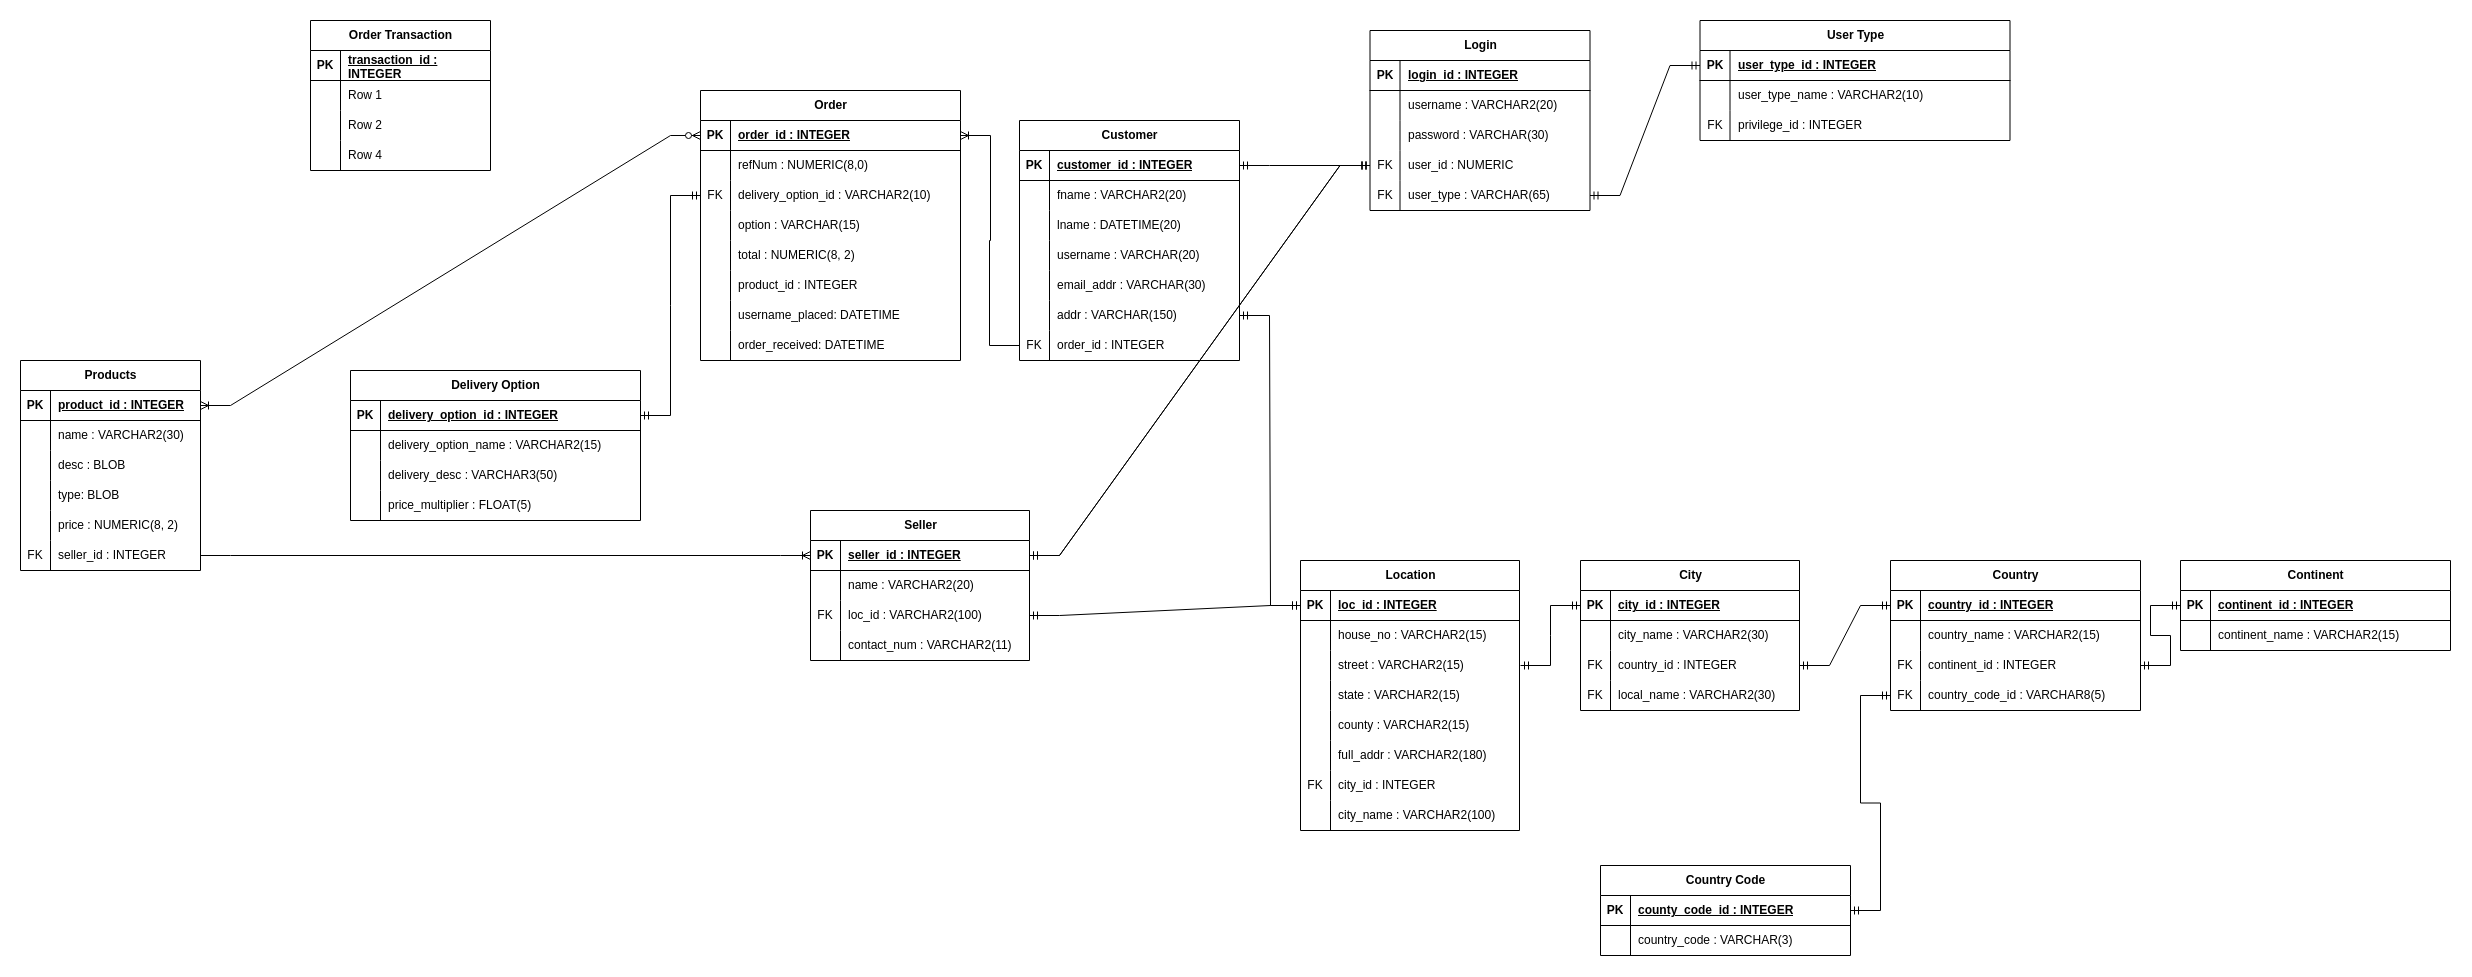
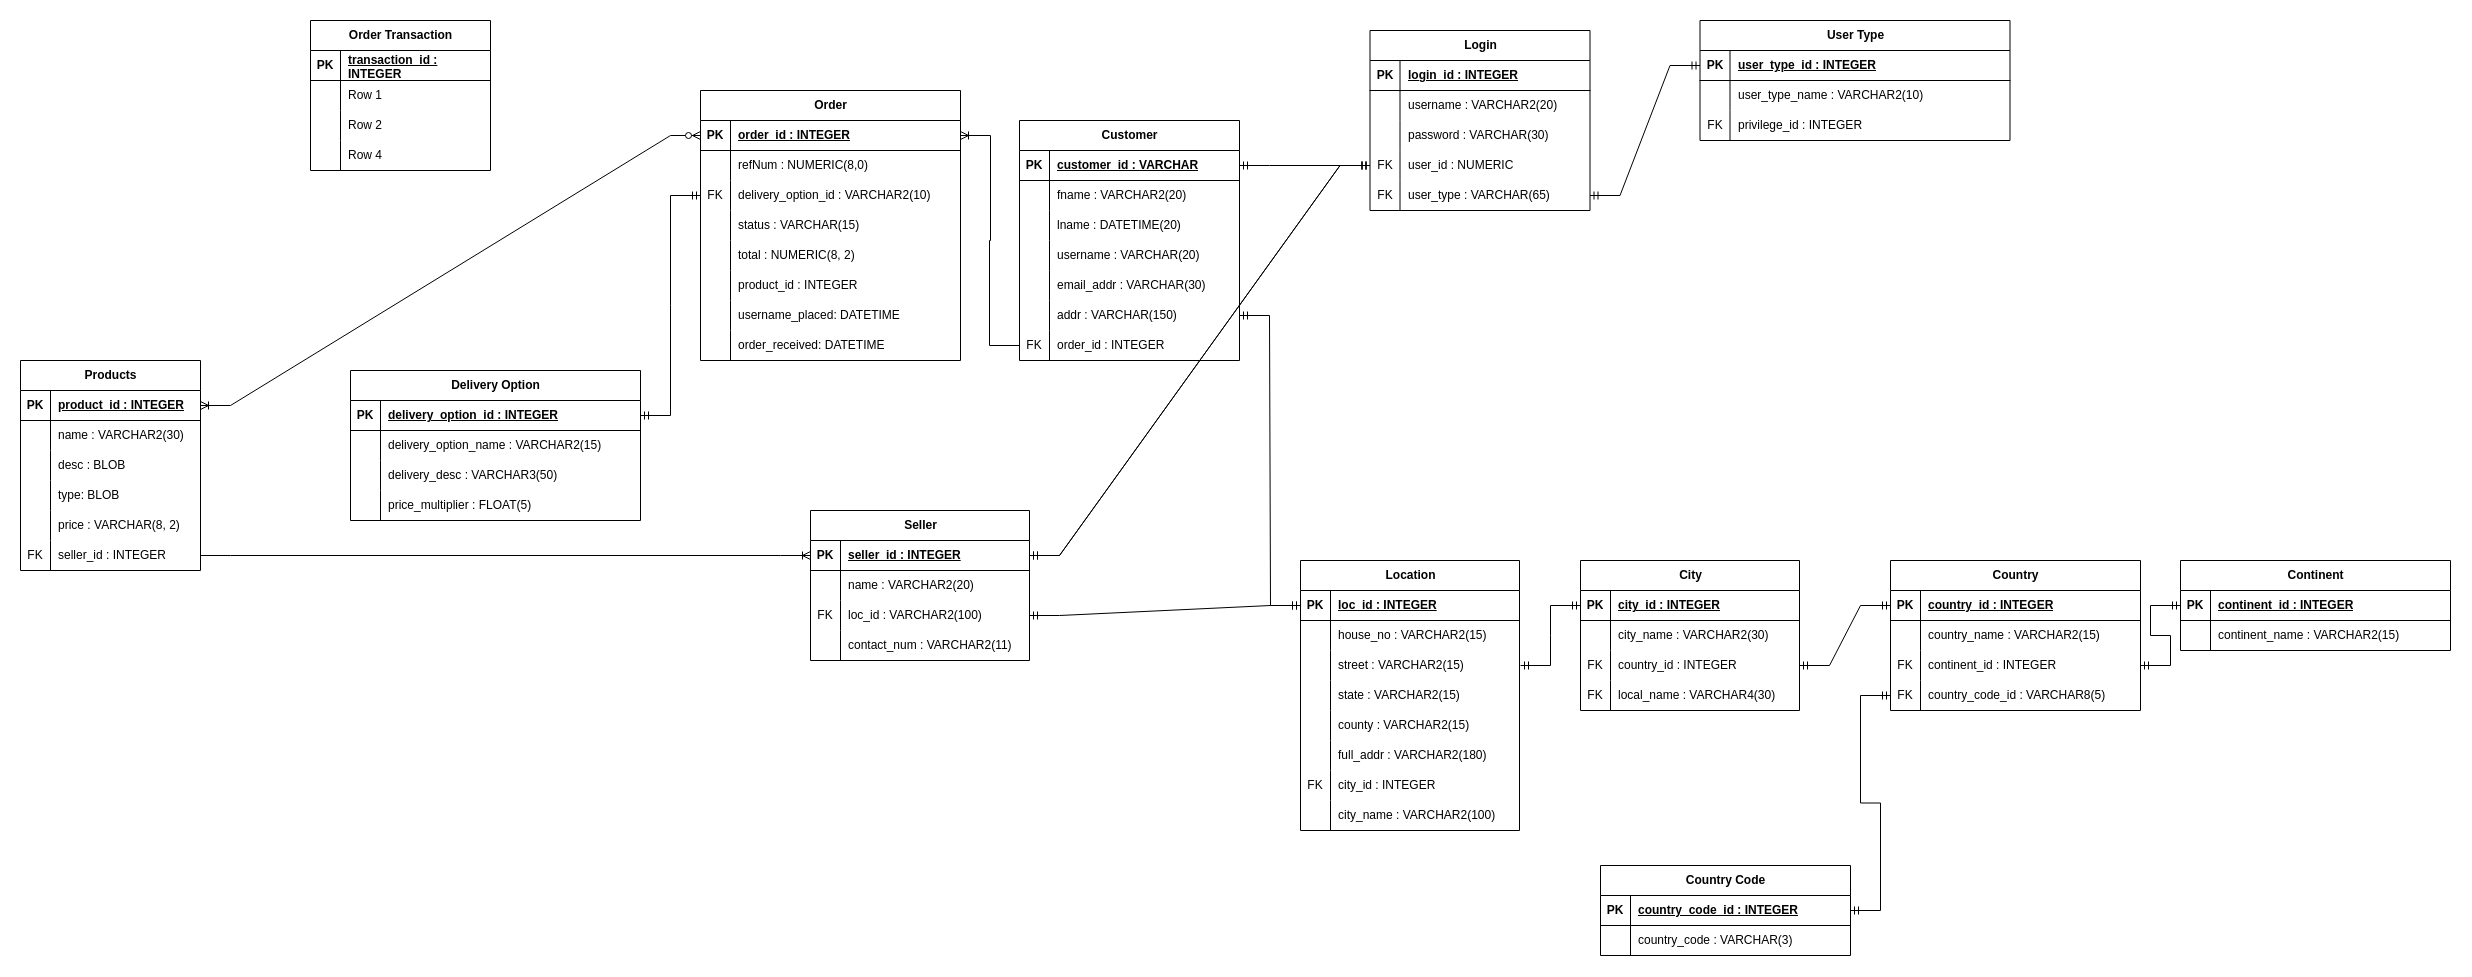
- <mxCell id="5" value="customer_id : INTEGER" style="shape=partialRectangle;connectable=0;fillColor=none;top=0;left=0;bottom=0;right=0;align=left;spacingLeft=6;fontStyle=5;overflow=hidden;whiteSpace=wrap;html=1;" parent="3" vertex="1"><mxGeometry x="30" width="190" height="30" as="geometry"><mxRectangle width="190" height="30" as="alternateBounds" /></mxGeometry></mxCell>
+ <mxCell id="5" value="customer_id : VARCHAR" style="shape=partialRectangle;connectable=0;fillColor=none;top=0;left=0;bottom=0;right=0;align=left;spacingLeft=6;fontStyle=5;overflow=hidden;whiteSpace=wrap;html=1;" parent="3" vertex="1"><mxGeometry x="30" width="190" height="30" as="geometry"><mxRectangle width="190" height="30" as="alternateBounds" /></mxGeometry></mxCell>
- <mxCell id="55" value="option : VARCHAR(15)" style="shape=partialRectangle;connectable=0;fillColor=none;top=0;left=0;bottom=0;right=0;align=left;spacingLeft=6;overflow=hidden;whiteSpace=wrap;html=1;" parent="53" vertex="1"><mxGeometry x="30" width="230" height="30" as="geometry"><mxRectangle width="230" height="30" as="alternateBounds" /></mxGeometry></mxCell>
+ <mxCell id="55" value="status : VARCHAR(15)" style="shape=partialRectangle;connectable=0;fillColor=none;top=0;left=0;bottom=0;right=0;align=left;spacingLeft=6;overflow=hidden;whiteSpace=wrap;html=1;" parent="53" vertex="1"><mxGeometry x="30" width="230" height="30" as="geometry"><mxRectangle width="230" height="30" as="alternateBounds" /></mxGeometry></mxCell>
- <mxCell id="39" value="price : NUMERIC(8, 2)" style="shape=partialRectangle;connectable=0;fillColor=none;top=0;left=0;bottom=0;right=0;align=left;spacingLeft=6;overflow=hidden;whiteSpace=wrap;html=1;" parent="37" vertex="1"><mxGeometry x="30" width="150" height="30" as="geometry"><mxRectangle width="150" height="30" as="alternateBounds" /></mxGeometry></mxCell>
+ <mxCell id="39" value="price : VARCHAR(8, 2)" style="shape=partialRectangle;connectable=0;fillColor=none;top=0;left=0;bottom=0;right=0;align=left;spacingLeft=6;overflow=hidden;whiteSpace=wrap;html=1;" parent="37" vertex="1"><mxGeometry x="30" width="150" height="30" as="geometry"><mxRectangle width="150" height="30" as="alternateBounds" /></mxGeometry></mxCell>
- <mxCell id="120" value="local_name : VARCHAR2(30)" style="shape=partialRectangle;connectable=0;fillColor=none;top=0;left=0;bottom=0;right=0;align=left;spacingLeft=6;overflow=hidden;whiteSpace=wrap;html=1;" parent="118" vertex="1"><mxGeometry x="30" width="189" height="30" as="geometry"><mxRectangle width="189" height="30" as="alternateBounds" /></mxGeometry></mxCell>
+ <mxCell id="120" value="local_name : VARCHAR4(30)" style="shape=partialRectangle;connectable=0;fillColor=none;top=0;left=0;bottom=0;right=0;align=left;spacingLeft=6;overflow=hidden;whiteSpace=wrap;html=1;" parent="118" vertex="1"><mxGeometry x="30" width="189" height="30" as="geometry"><mxRectangle width="189" height="30" as="alternateBounds" /></mxGeometry></mxCell>
- <mxCell id="191" value="county_code_id&amp;nbsp;: INTEGER" style="shape=partialRectangle;connectable=0;fillColor=none;top=0;left=0;bottom=0;right=0;align=left;spacingLeft=6;fontStyle=5;overflow=hidden;whiteSpace=wrap;html=1;" parent="189" vertex="1"><mxGeometry x="30" width="220" height="30" as="geometry"><mxRectangle width="220" height="30" as="alternateBounds" /></mxGeometry></mxCell>
+ <mxCell id="191" value="country_code_id&amp;nbsp;: INTEGER" style="shape=partialRectangle;connectable=0;fillColor=none;top=0;left=0;bottom=0;right=0;align=left;spacingLeft=6;fontStyle=5;overflow=hidden;whiteSpace=wrap;html=1;" parent="189" vertex="1"><mxGeometry x="30" width="220" height="30" as="geometry"><mxRectangle width="220" height="30" as="alternateBounds" /></mxGeometry></mxCell>
